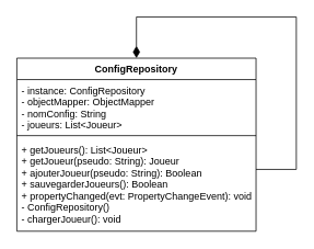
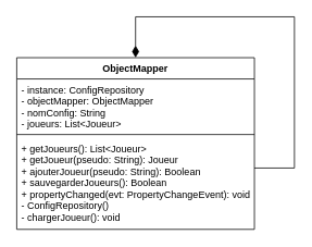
- <mxCell id="3" value="ConfigRepository" style="swimlane;fontStyle=1;align=center;verticalAlign=top;childLayout=stackLayout;horizontal=1;startSize=26;horizontalStack=0;resizeParent=1;resizeParentMax=0;resizeLast=0;collapsible=1;marginBottom=0;" vertex="1" parent="1"><mxGeometry x="20" y="70" width="291" height="210" as="geometry" /></mxCell>
+ <mxCell id="3" value="ObjectMapper" style="swimlane;fontStyle=1;align=center;verticalAlign=top;childLayout=stackLayout;horizontal=1;startSize=26;horizontalStack=0;resizeParent=1;resizeParentMax=0;resizeLast=0;collapsible=1;marginBottom=0;" vertex="1" parent="1"><mxGeometry x="20" y="70" width="291" height="210" as="geometry" /></mxCell>
